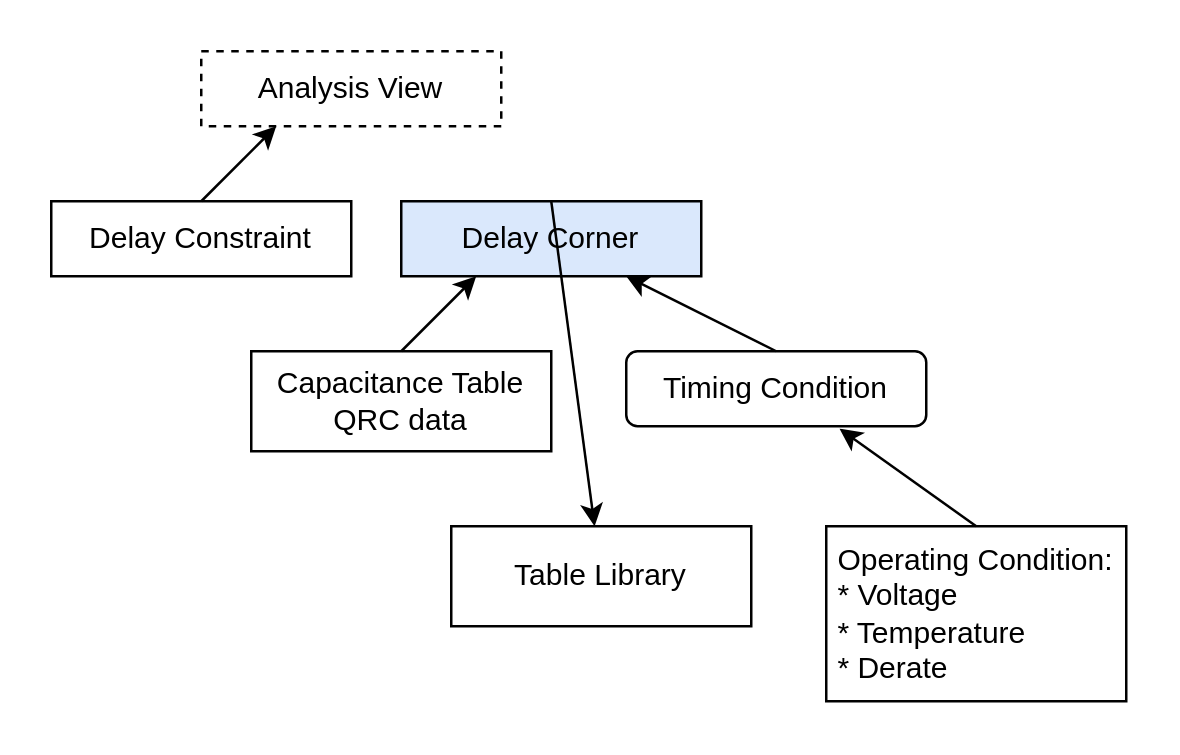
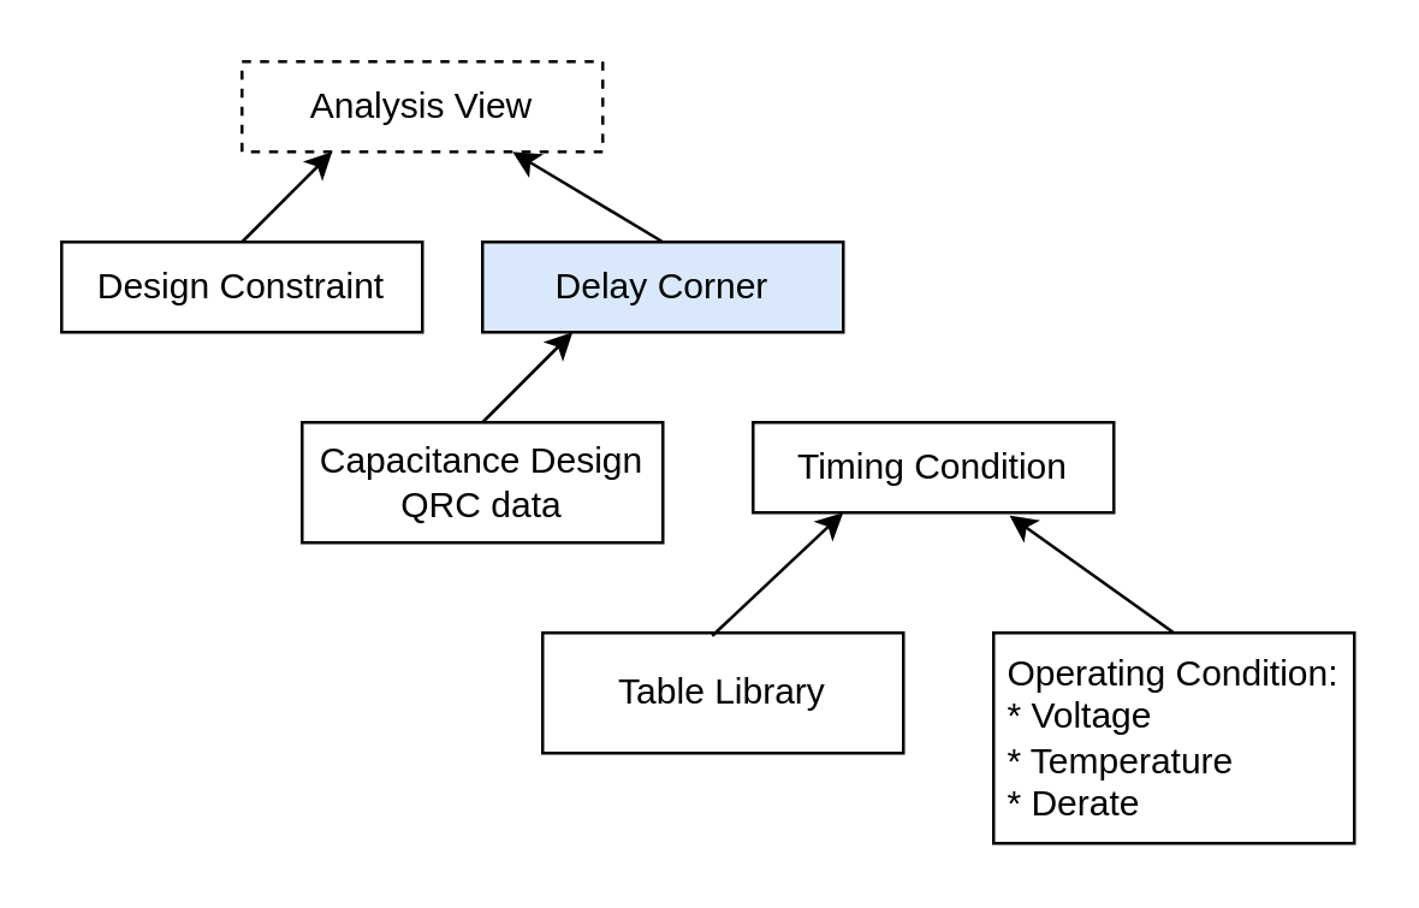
- <mxCell id="6" value="Delay Constraint" style="rounded=0;whiteSpace=wrap;html=1;" vertex="1" parent="1"><mxGeometry x="20" y="80" width="120" height="30" as="geometry" /></mxCell>
+ <mxCell id="6" value="Design Constraint" style="rounded=0;whiteSpace=wrap;html=1;" vertex="1" parent="1"><mxGeometry x="20" y="80" width="120" height="30" as="geometry" /></mxCell>
- <mxCell id="11" value="" style="endArrow=classic;html=1;rounded=0;exitX=0.5;exitY=0;exitDx=0;exitDy=0;entryX=0.75;entryY=1;entryDx=0;entryDy=0;" edge="1" parent="1" source="8" target="7"><mxGeometry width="50" height="50" relative="1" as="geometry"><mxPoint x="360" y="260" as="sourcePoint" /><mxPoint x="315" y="221" as="targetPoint" /></mxGeometry></mxCell>
- <mxCell id="14" value="" style="endArrow=classic;html=1;rounded=0;exitX=0.5;exitY=0;exitDx=0;exitDy=0;" edge="1" parent="1" source="7" target="3"><mxGeometry width="50" height="50" relative="1" as="geometry"><mxPoint x="320" y="90" as="sourcePoint" /><mxPoint x="280" y="60" as="targetPoint" /></mxGeometry></mxCell>
+ <mxCell id="14" value="" style="endArrow=classic;html=1;rounded=0;exitX=0.5;exitY=0;exitDx=0;exitDy=0;entryX=0.75;entryY=1;entryDx=0;entryDy=0;" edge="1" parent="1" source="7" target="12"><mxGeometry width="50" height="50" relative="1" as="geometry"><mxPoint x="320" y="90" as="sourcePoint" /><mxPoint x="280" y="60" as="targetPoint" /></mxGeometry></mxCell>
- <mxCell id="8" value="Timing Condition" style="whiteSpace=wrap;html=1;rounded=1;" vertex="1" parent="1"><mxGeometry x="250" y="140" width="120" height="30" as="geometry" /></mxCell>
+ <mxCell id="8" value="Timing Condition" style="rounded=0;whiteSpace=wrap;html=1;" vertex="1" parent="1"><mxGeometry x="250" y="140" width="120" height="30" as="geometry" /></mxCell>
- <mxCell id="2" value="&lt;div&gt;Capacitance Table&lt;/div&gt;&lt;div&gt;QRC data&lt;br&gt;&lt;/div&gt;" style="rounded=0;whiteSpace=wrap;html=1;" vertex="1" parent="1"><mxGeometry x="100" y="140" width="120" height="40" as="geometry" /></mxCell>
+ <mxCell id="2" value="&lt;div&gt;Capacitance Design&lt;/div&gt;&lt;div&gt;QRC data&lt;br&gt;&lt;/div&gt;" style="rounded=0;whiteSpace=wrap;html=1;" vertex="1" parent="1"><mxGeometry x="100" y="140" width="120" height="40" as="geometry" /></mxCell>
+ <mxCell id="9" value="" style="endArrow=classic;html=1;rounded=0;exitX=0.47;exitY=0.025;exitDx=0;exitDy=0;entryX=0.25;entryY=1;entryDx=0;entryDy=0;exitPerimeter=0;" edge="1" parent="1" source="3" target="8"><mxGeometry width="50" height="50" relative="1" as="geometry"><mxPoint x="130" y="190" as="sourcePoint" /><mxPoint x="130" y="120" as="targetPoint" /></mxGeometry></mxCell>
